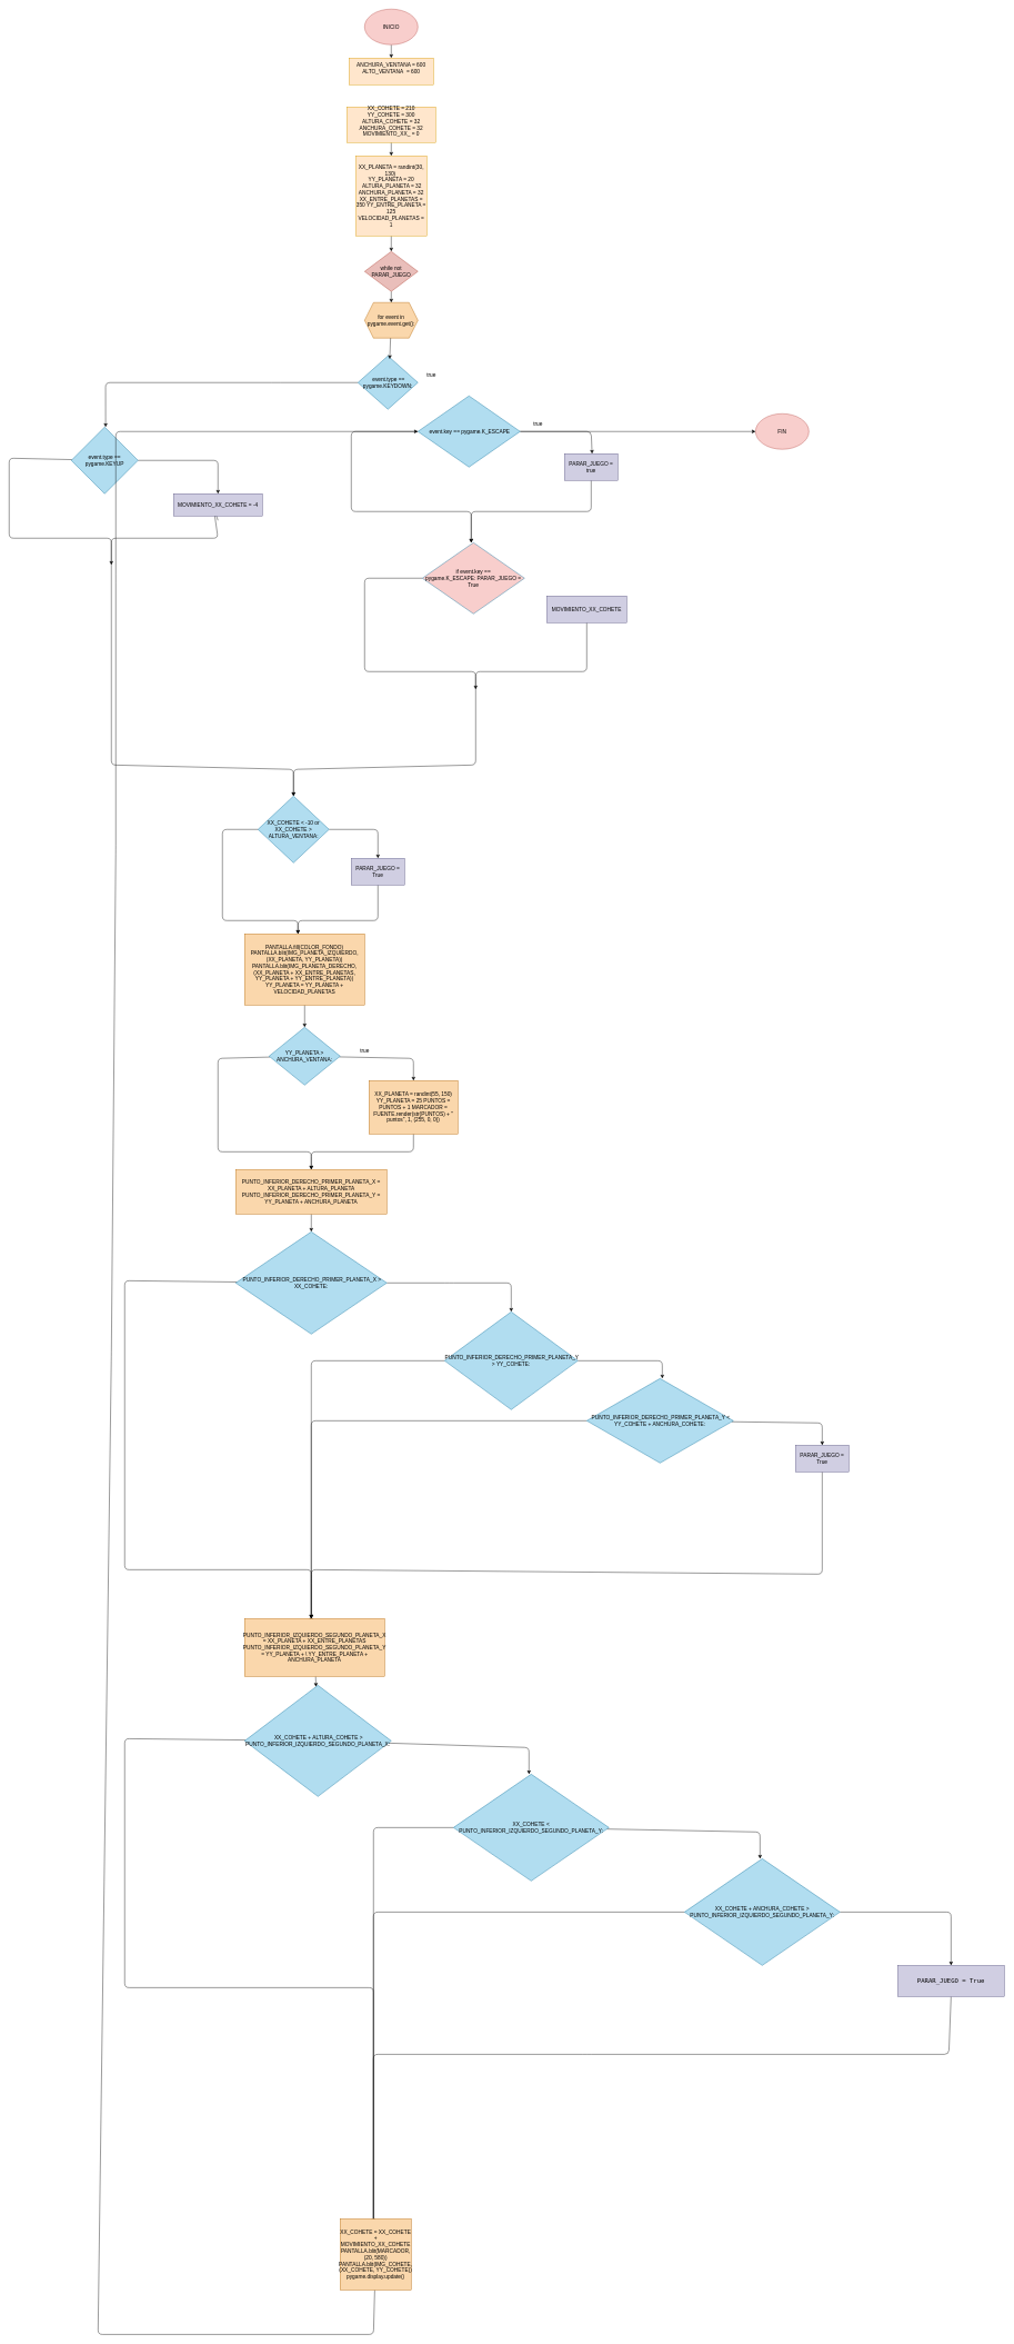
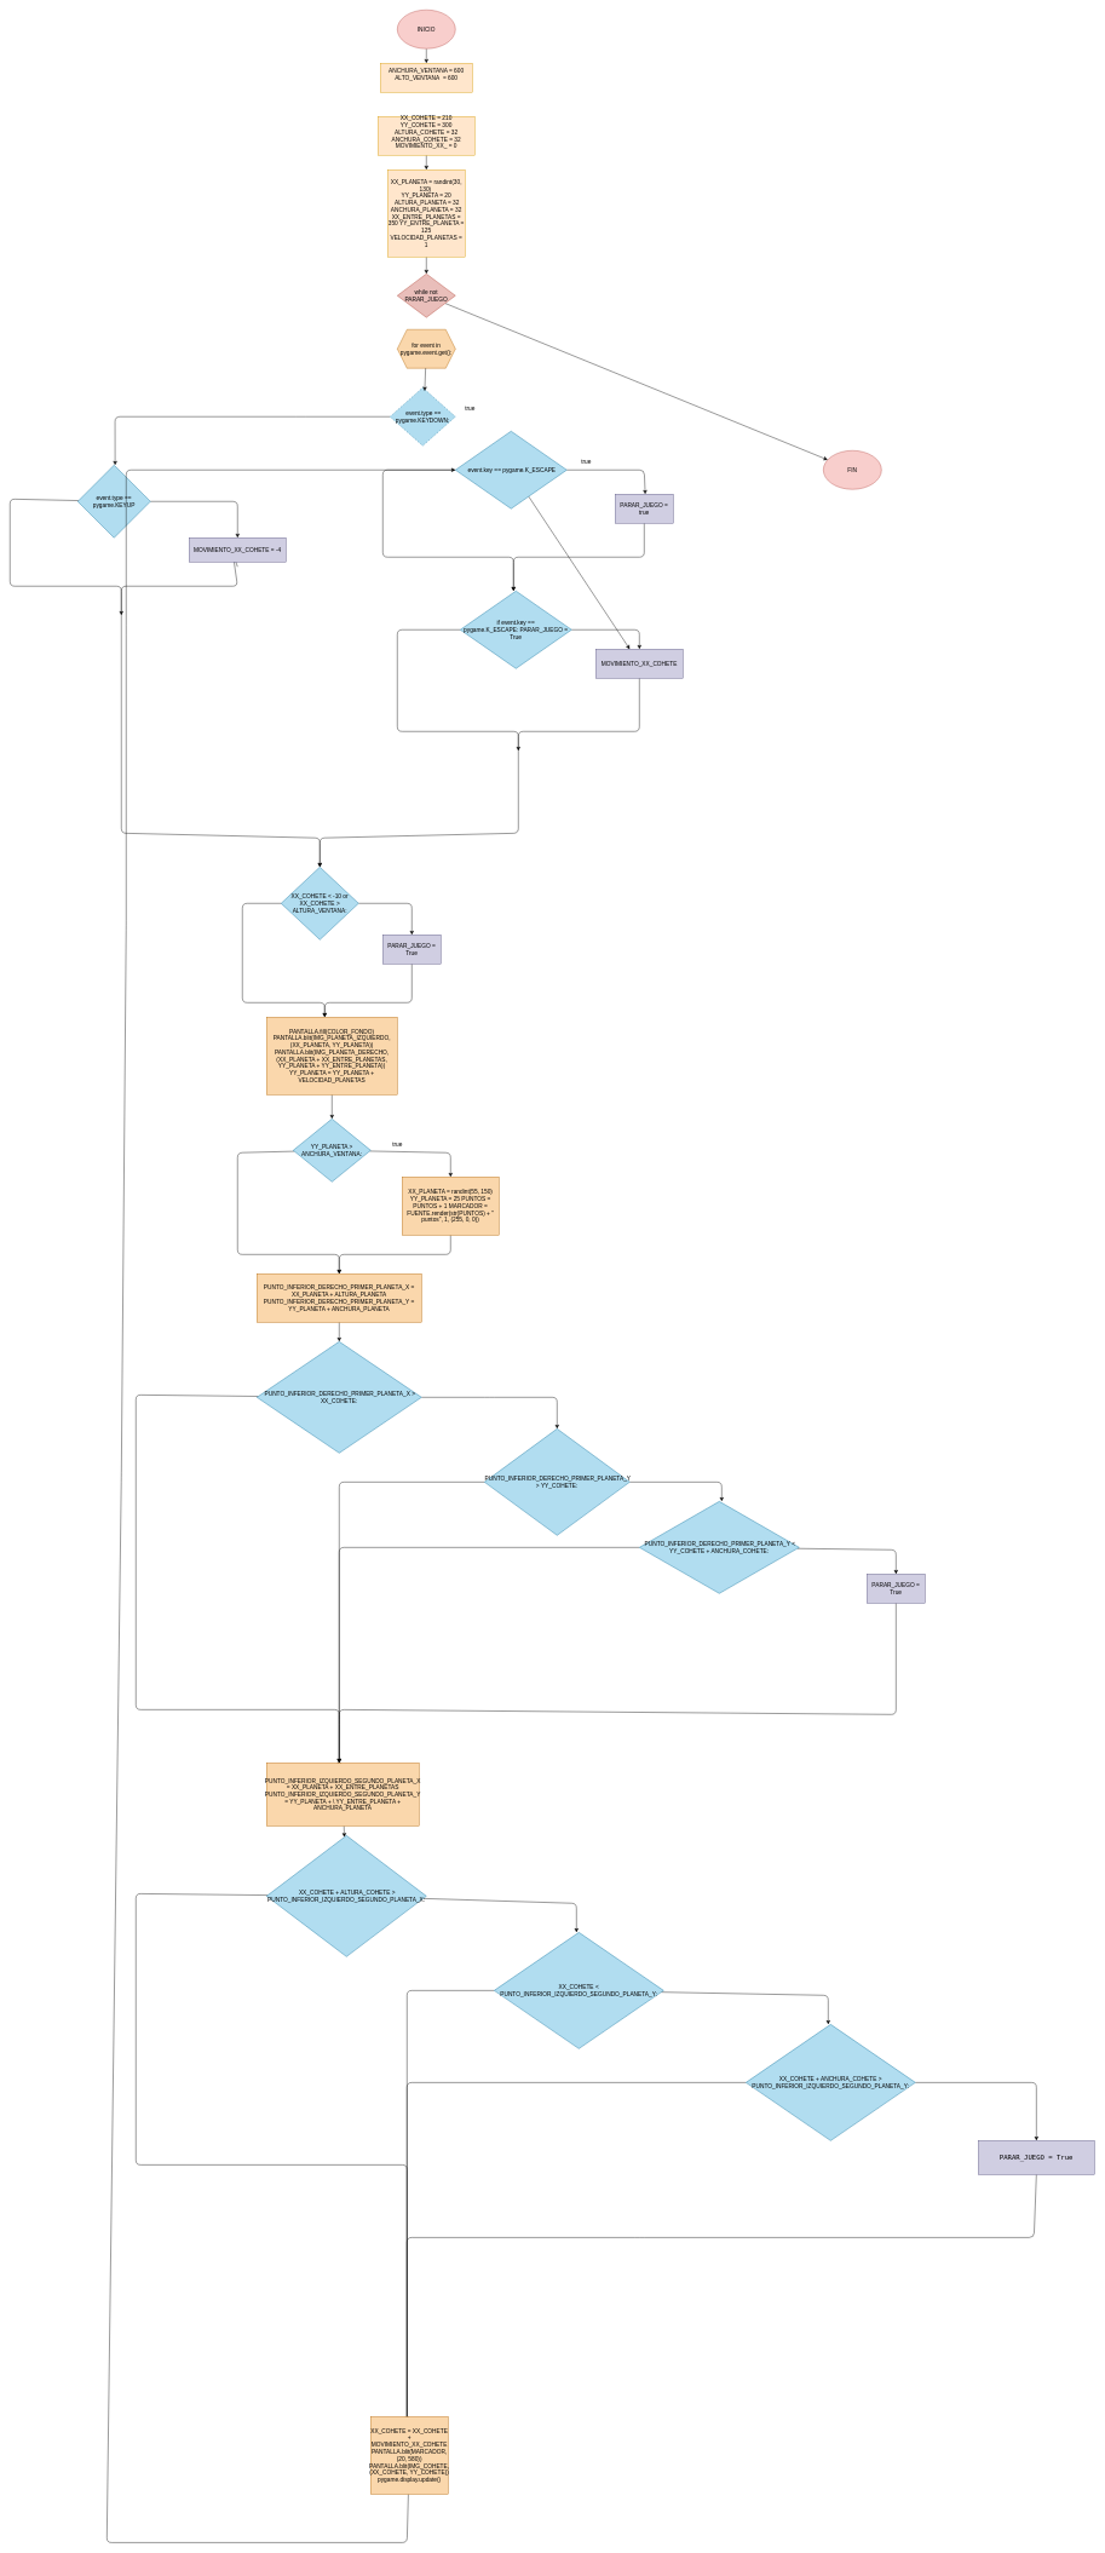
- <mxCell id="9" style="edgeStyle=none;html=1;" parent="1" source="10" target="11" edge="1"><mxGeometry relative="1" as="geometry" /></mxCell>
+ <mxCell id="9" style="edgeStyle=none;html=1;" parent="1" source="10" target="74" edge="1"><mxGeometry relative="1" as="geometry" /></mxCell>
- <mxCell id="13" value="&lt;p&gt;&amp;nbsp;event.type == pygame.KEYDOWN:&lt;/p&gt;&lt;p&gt;&lt;/p&gt;" style="rhombus;whiteSpace=wrap;html=1;fillColor=#b1ddf0;strokeColor=#10739e;" parent="1" vertex="1"><mxGeometry x="805" y="800" width="135" height="120" as="geometry" /></mxCell>
+ <mxCell id="13" value="&lt;p&gt;&amp;nbsp;event.type == pygame.KEYDOWN:&lt;/p&gt;&lt;p&gt;&lt;/p&gt;" style="rhombus;whiteSpace=wrap;html=1;fillColor=#b1ddf0;strokeColor=#10739e;dashed=1;" parent="1" vertex="1"><mxGeometry x="805" y="800" width="135" height="120" as="geometry" /></mxCell>
- <mxCell id="16" style="edgeStyle=none;html=1;" parent="1" source="17" target="74" edge="1"><mxGeometry relative="1" as="geometry"><mxPoint x="1760" y="970" as="targetPoint" /></mxGeometry></mxCell>
+ <mxCell id="16" style="edgeStyle=none;html=1;" parent="1" source="17" target="27" edge="1"><mxGeometry relative="1" as="geometry"><mxPoint x="1760" y="970" as="targetPoint" /></mxGeometry></mxCell>
- <mxCell id="22" value="&lt;p&gt;&lt;font&gt;if event.key == pygame.K_ESCAPE:&amp;nbsp;&lt;span style=&quot;background-color: transparent;&quot;&gt;PARAR_JUEGO = True&lt;/span&gt;&lt;/font&gt;&lt;/p&gt;&lt;p&gt;&lt;/p&gt;" style="rhombus;whiteSpace=wrap;html=1;fillColor=#f8cecc;strokeColor=#10739e;" parent="1" vertex="1"><mxGeometry x="950" y="1220" width="230" height="160" as="geometry" /></mxCell>
+ <mxCell id="22" value="&lt;p&gt;&lt;font&gt;if event.key == pygame.K_ESCAPE:&amp;nbsp;&lt;span style=&quot;background-color: transparent;&quot;&gt;PARAR_JUEGO = True&lt;/span&gt;&lt;/font&gt;&lt;/p&gt;&lt;p&gt;&lt;/p&gt;" style="rhombus;whiteSpace=wrap;html=1;fillColor=#b1ddf0;strokeColor=#10739e;" parent="1" vertex="1"><mxGeometry x="950" y="1220" width="230" height="160" as="geometry" /></mxCell>
+ <mxCell id="21" style="edgeStyle=none;html=1;entryX=0.5;entryY=0;entryDx=0;entryDy=0;" parent="1" source="22" target="27" edge="1"><mxGeometry relative="1" as="geometry"><Array as="points"><mxPoint x="1320" y="1300" /></Array></mxGeometry></mxCell>
